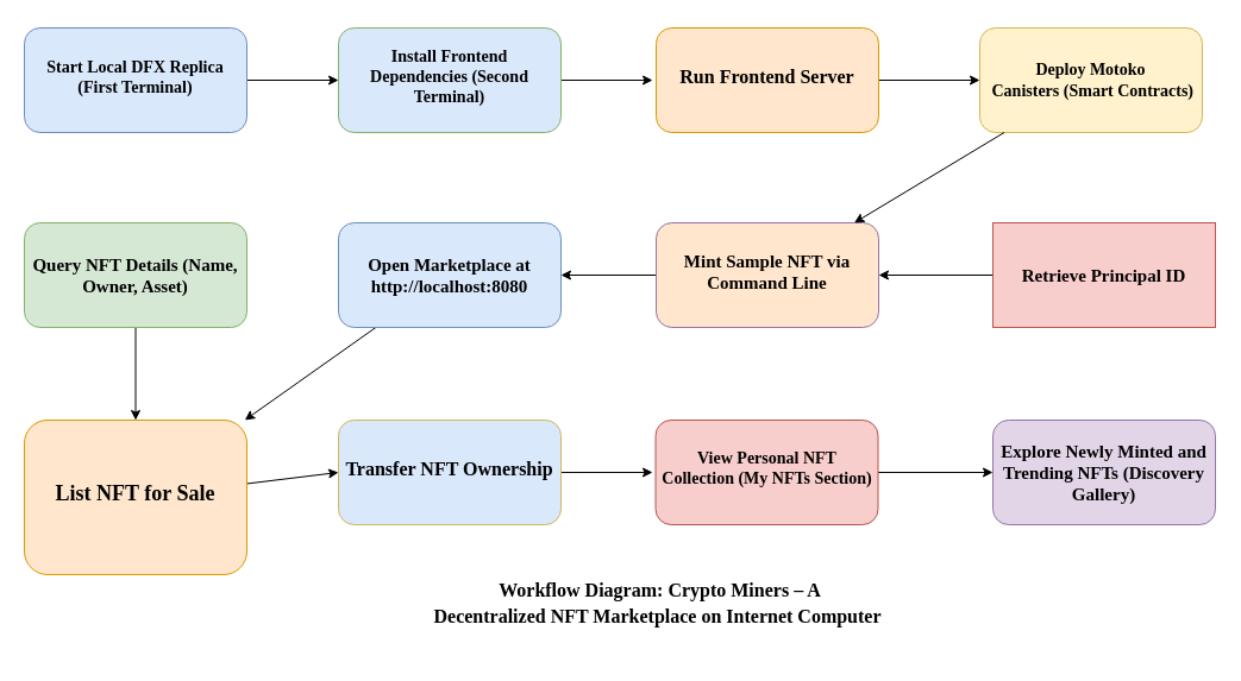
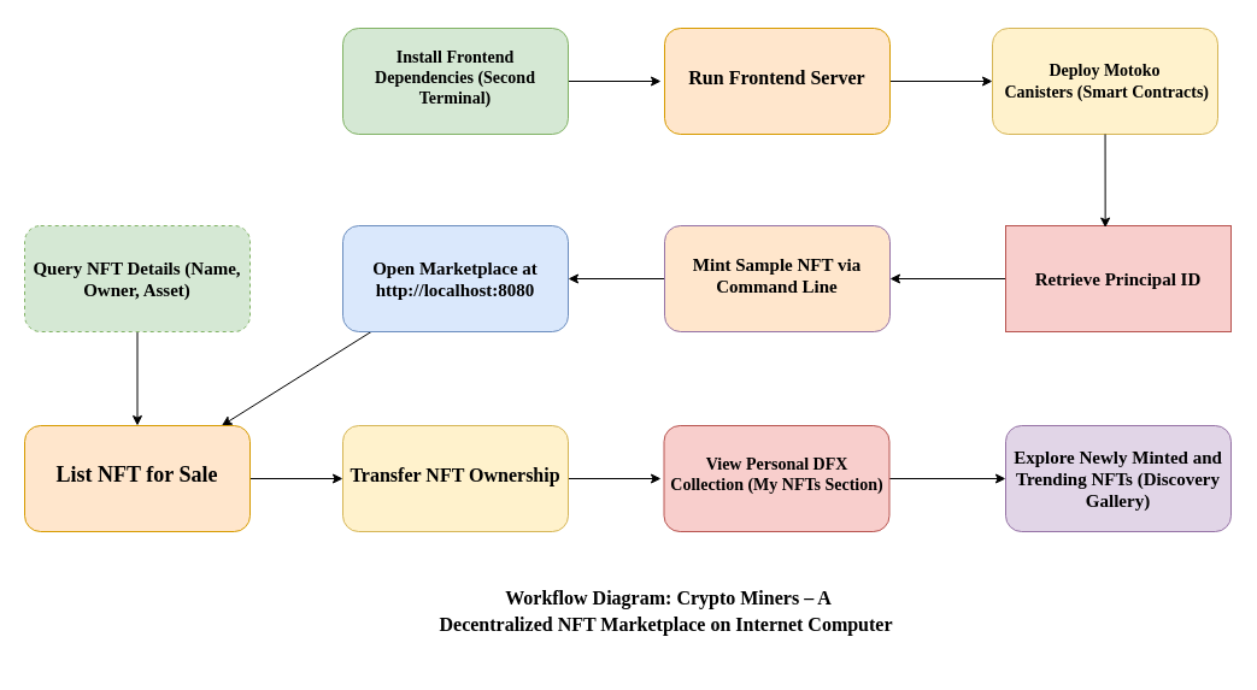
- <mxCell id="3" value="&lt;table&gt;&lt;tbody&gt;&lt;tr data-end=&quot;248&quot; data-start=&quot;200&quot;&gt;&lt;td data-end=&quot;248&quot; data-start=&quot;204&quot; class=&quot;max-w-[calc(var(--thread-content-max-width)*2/3)]&quot;&gt;&lt;h3&gt;&lt;b&gt;&lt;font face=&quot;Times New Roman&quot;&gt;Start Local DFX Replica (First Terminal)&lt;/font&gt;&lt;/b&gt;&lt;/h3&gt;&lt;/td&gt;&lt;/tr&gt;&lt;/tbody&gt;&lt;/table&gt;&lt;table&gt;&lt;tbody&gt;&lt;tr data-end=&quot;304&quot; data-start=&quot;249&quot;&gt;&lt;td data-end=&quot;253&quot; data-start=&quot;249&quot; class=&quot;max-w-[calc(var(--thread-content-max-width)*2/3)]&quot;&gt;&lt;/td&gt;&lt;/tr&gt;&lt;/tbody&gt;&lt;/table&gt;" style="rounded=1;whiteSpace=wrap;html=1;fillColor=#dae8fc;strokeColor=#6c8ebf;" vertex="1" parent="1"><mxGeometry x="20" y="20" width="187" height="88" as="geometry" /></mxCell>
- <mxCell id="2" style="edgeStyle=none;html=1;entryX=0;entryY=0.5;entryDx=0;entryDy=0;" edge="1" parent="1" source="3" target="5"><mxGeometry relative="1" as="geometry" /></mxCell>
- <mxCell id="5" value="&lt;table&gt;&lt;tbody&gt;&lt;tr data-end=&quot;248&quot; data-start=&quot;200&quot;&gt;&lt;td data-end=&quot;248&quot; data-start=&quot;204&quot; class=&quot;max-w-[calc(var(--thread-content-max-width)*2/3)]&quot;&gt;&lt;h3&gt;&lt;table&gt;&lt;tbody&gt;&lt;tr data-end=&quot;304&quot; data-start=&quot;249&quot;&gt;&lt;td data-end=&quot;304&quot; data-start=&quot;253&quot; class=&quot;max-w-[calc(var(--thread-content-max-width)*2/3)] min-w-[calc(var(--thread-content-max-width)/3)]&quot;&gt;&lt;h4&gt;&lt;font face=&quot;Times New Roman&quot;&gt;Install Frontend Dependencies (Second Terminal)&lt;/font&gt;&lt;/h4&gt;&lt;/td&gt;&lt;/tr&gt;&lt;/tbody&gt;&lt;/table&gt;&lt;table&gt;&lt;tbody&gt;&lt;tr data-end=&quot;332&quot; data-start=&quot;305&quot;&gt;&lt;td data-end=&quot;309&quot; data-start=&quot;305&quot; class=&quot;max-w-[calc(var(--thread-content-max-width)*2/3)]&quot;&gt;&lt;/td&gt;&lt;/tr&gt;&lt;/tbody&gt;&lt;/table&gt;&lt;table&gt;&lt;tbody&gt;&lt;tr data-end=&quot;304&quot; data-start=&quot;249&quot;&gt;&lt;/tr&gt;&lt;/tbody&gt;&lt;/table&gt;&lt;/h3&gt;&lt;/td&gt;&lt;/tr&gt;&lt;/tbody&gt;&lt;/table&gt;" style="rounded=1;whiteSpace=wrap;html=1;fillColor=#dae8fc;strokeColor=#82b366;" vertex="1" parent="1"><mxGeometry x="284" y="20" width="187" height="88" as="geometry" /></mxCell>
+ <mxCell id="5" value="&lt;table&gt;&lt;tbody&gt;&lt;tr data-end=&quot;248&quot; data-start=&quot;200&quot;&gt;&lt;td data-end=&quot;248&quot; data-start=&quot;204&quot; class=&quot;max-w-[calc(var(--thread-content-max-width)*2/3)]&quot;&gt;&lt;h3&gt;&lt;table&gt;&lt;tbody&gt;&lt;tr data-end=&quot;304&quot; data-start=&quot;249&quot;&gt;&lt;td data-end=&quot;304&quot; data-start=&quot;253&quot; class=&quot;max-w-[calc(var(--thread-content-max-width)*2/3)] min-w-[calc(var(--thread-content-max-width)/3)]&quot;&gt;&lt;h4&gt;&lt;font face=&quot;Times New Roman&quot;&gt;Install Frontend Dependencies (Second Terminal)&lt;/font&gt;&lt;/h4&gt;&lt;/td&gt;&lt;/tr&gt;&lt;/tbody&gt;&lt;/table&gt;&lt;table&gt;&lt;tbody&gt;&lt;tr data-end=&quot;332&quot; data-start=&quot;305&quot;&gt;&lt;td data-end=&quot;309&quot; data-start=&quot;305&quot; class=&quot;max-w-[calc(var(--thread-content-max-width)*2/3)]&quot;&gt;&lt;/td&gt;&lt;/tr&gt;&lt;/tbody&gt;&lt;/table&gt;&lt;table&gt;&lt;tbody&gt;&lt;tr data-end=&quot;304&quot; data-start=&quot;249&quot;&gt;&lt;/tr&gt;&lt;/tbody&gt;&lt;/table&gt;&lt;/h3&gt;&lt;/td&gt;&lt;/tr&gt;&lt;/tbody&gt;&lt;/table&gt;" style="rounded=1;whiteSpace=wrap;html=1;fillColor=#d5e8d4;strokeColor=#82b366;" vertex="1" parent="1"><mxGeometry x="284" y="20" width="187" height="88" as="geometry" /></mxCell>
- <mxCell id="24" style="edgeStyle=none;html=1;" edge="1" parent="1" source="8" target="12"><mxGeometry relative="1" as="geometry" /></mxCell>
+ <mxCell id="24" style="edgeStyle=none;html=1;entryX=0.442;entryY=0.018;entryDx=0;entryDy=0;entryPerimeter=0;" edge="1" parent="1" source="8" target="10"><mxGeometry relative="1" as="geometry" /></mxCell>
- <mxCell id="16" value="&lt;h4&gt;&lt;font style=&quot;font-size: 15px;&quot; face=&quot;Times New Roman&quot;&gt;Query NFT Details (Name, Owner, Asset)&lt;/font&gt;&lt;/h4&gt;" style="rounded=1;whiteSpace=wrap;html=1;fillColor=#d5e8d4;strokeColor=#82b366;" vertex="1" parent="1"><mxGeometry x="20" y="184" width="187" height="88" as="geometry" /></mxCell>
+ <mxCell id="16" value="&lt;h4&gt;&lt;font style=&quot;font-size: 15px;&quot; face=&quot;Times New Roman&quot;&gt;Query NFT Details (Name, Owner, Asset)&lt;/font&gt;&lt;/h4&gt;" style="rounded=1;whiteSpace=wrap;html=1;fillColor=#d5e8d4;strokeColor=#82b366;dashed=1;" vertex="1" parent="1"><mxGeometry x="20" y="184" width="187" height="88" as="geometry" /></mxCell>
- <mxCell id="20" value="&lt;h4&gt;&lt;table&gt;&lt;tbody&gt;&lt;tr data-end=&quot;608&quot; data-start=&quot;577&quot;&gt;&lt;td data-end=&quot;608&quot; data-start=&quot;582&quot; class=&quot;max-w-[calc(var(--thread-content-max-width)*2/3)]&quot;&gt;&lt;h4&gt;&lt;font style=&quot;font-size: 16px;&quot; face=&quot;Times New Roman&quot;&gt;Transfer NFT Ownership&lt;/font&gt;&lt;/h4&gt;&lt;/td&gt;&lt;/tr&gt;&lt;/tbody&gt;&lt;/table&gt;&lt;table&gt;&lt;tbody&gt;&lt;tr data-end=&quot;664&quot; data-start=&quot;609&quot;&gt;&lt;td data-end=&quot;614&quot; data-start=&quot;609&quot; class=&quot;max-w-[calc(var(--thread-content-max-width)*2/3)]&quot;&gt;&lt;/td&gt;&lt;/tr&gt;&lt;/tbody&gt;&lt;/table&gt;&lt;/h4&gt;" style="rounded=1;whiteSpace=wrap;html=1;fillColor=#dae8fc;strokeColor=#d6b656;" vertex="1" parent="1"><mxGeometry x="284" y="350" width="187" height="88" as="geometry" /></mxCell>
+ <mxCell id="20" value="&lt;h4&gt;&lt;table&gt;&lt;tbody&gt;&lt;tr data-end=&quot;608&quot; data-start=&quot;577&quot;&gt;&lt;td data-end=&quot;608&quot; data-start=&quot;582&quot; class=&quot;max-w-[calc(var(--thread-content-max-width)*2/3)]&quot;&gt;&lt;h4&gt;&lt;font style=&quot;font-size: 16px;&quot; face=&quot;Times New Roman&quot;&gt;Transfer NFT Ownership&lt;/font&gt;&lt;/h4&gt;&lt;/td&gt;&lt;/tr&gt;&lt;/tbody&gt;&lt;/table&gt;&lt;table&gt;&lt;tbody&gt;&lt;tr data-end=&quot;664&quot; data-start=&quot;609&quot;&gt;&lt;td data-end=&quot;614&quot; data-start=&quot;609&quot; class=&quot;max-w-[calc(var(--thread-content-max-width)*2/3)]&quot;&gt;&lt;/td&gt;&lt;/tr&gt;&lt;/tbody&gt;&lt;/table&gt;&lt;/h4&gt;" style="rounded=1;whiteSpace=wrap;html=1;fillColor=#fff2cc;strokeColor=#d6b656;" vertex="1" parent="1"><mxGeometry x="284" y="350" width="187" height="88" as="geometry" /></mxCell>
- <mxCell id="22" value="&lt;h4&gt;&lt;table&gt;&lt;tbody&gt;&lt;tr data-end=&quot;664&quot; data-start=&quot;609&quot;&gt;&lt;td data-end=&quot;664&quot; data-start=&quot;614&quot; class=&quot;max-w-[calc(var(--thread-content-max-width)*2/3)] min-w-[calc(var(--thread-content-max-width)/3)]&quot;&gt;&lt;h4&gt;&lt;font style=&quot;font-size: 14px;&quot; face=&quot;Times New Roman&quot;&gt;View Personal NFT Collection (My NFTs Section)&lt;/font&gt;&lt;/h4&gt;&lt;/td&gt;&lt;/tr&gt;&lt;/tbody&gt;&lt;/table&gt;&lt;table&gt;&lt;tbody&gt;&lt;tr data-end=&quot;732&quot; data-start=&quot;665&quot;&gt;&lt;td data-end=&quot;670&quot; data-start=&quot;665&quot; class=&quot;max-w-[calc(var(--thread-content-max-width)*2/3)]&quot;&gt;&lt;/td&gt;&lt;/tr&gt;&lt;/tbody&gt;&lt;/table&gt;&lt;/h4&gt;" style="rounded=1;whiteSpace=wrap;html=1;fillColor=#f8cecc;strokeColor=#b85450;" vertex="1" parent="1"><mxGeometry x="550.5" y="350" width="187" height="88" as="geometry" /></mxCell>
+ <mxCell id="22" value="&lt;h4&gt;&lt;table&gt;&lt;tbody&gt;&lt;tr data-end=&quot;664&quot; data-start=&quot;609&quot;&gt;&lt;td data-end=&quot;664&quot; data-start=&quot;614&quot; class=&quot;max-w-[calc(var(--thread-content-max-width)*2/3)] min-w-[calc(var(--thread-content-max-width)/3)]&quot;&gt;&lt;h4&gt;&lt;font style=&quot;font-size: 14px;&quot; face=&quot;Times New Roman&quot;&gt;View Personal DFX Collection (My NFTs Section)&lt;/font&gt;&lt;/h4&gt;&lt;/td&gt;&lt;/tr&gt;&lt;/tbody&gt;&lt;/table&gt;&lt;table&gt;&lt;tbody&gt;&lt;tr data-end=&quot;732&quot; data-start=&quot;665&quot;&gt;&lt;td data-end=&quot;670&quot; data-start=&quot;665&quot; class=&quot;max-w-[calc(var(--thread-content-max-width)*2/3)]&quot;&gt;&lt;/td&gt;&lt;/tr&gt;&lt;/tbody&gt;&lt;/table&gt;&lt;/h4&gt;" style="rounded=1;whiteSpace=wrap;html=1;fillColor=#f8cecc;strokeColor=#b85450;" vertex="1" parent="1"><mxGeometry x="550.5" y="350" width="187" height="88" as="geometry" /></mxCell>
- <mxCell id="18" value="&lt;h4&gt;&lt;table&gt;&lt;tbody&gt;&lt;tr data-end=&quot;576&quot; data-start=&quot;551&quot;&gt;&lt;td data-end=&quot;576&quot; data-start=&quot;555&quot; class=&quot;max-w-[calc(var(--thread-content-max-width)*2/3)]&quot;&gt;&lt;h4&gt;&lt;font style=&quot;font-size: 18px;&quot; face=&quot;Times New Roman&quot;&gt;List NFT for Sale&lt;/font&gt;&lt;/h4&gt;&lt;/td&gt;&lt;/tr&gt;&lt;/tbody&gt;&lt;/table&gt;&lt;table&gt;&lt;tbody&gt;&lt;tr data-end=&quot;608&quot; data-start=&quot;577&quot;&gt;&lt;td data-end=&quot;582&quot; data-start=&quot;577&quot; class=&quot;max-w-[calc(var(--thread-content-max-width)*2/3)]&quot;&gt;&lt;/td&gt;&lt;/tr&gt;&lt;/tbody&gt;&lt;/table&gt;&lt;/h4&gt;" style="rounded=1;whiteSpace=wrap;html=1;fillColor=#ffe6cc;strokeColor=#d79b00;" vertex="1" parent="1"><mxGeometry x="20" y="350" width="187" height="130" as="geometry" /></mxCell>
+ <mxCell id="18" value="&lt;h4&gt;&lt;table&gt;&lt;tbody&gt;&lt;tr data-end=&quot;576&quot; data-start=&quot;551&quot;&gt;&lt;td data-end=&quot;576&quot; data-start=&quot;555&quot; class=&quot;max-w-[calc(var(--thread-content-max-width)*2/3)]&quot;&gt;&lt;h4&gt;&lt;font style=&quot;font-size: 18px;&quot; face=&quot;Times New Roman&quot;&gt;List NFT for Sale&lt;/font&gt;&lt;/h4&gt;&lt;/td&gt;&lt;/tr&gt;&lt;/tbody&gt;&lt;/table&gt;&lt;table&gt;&lt;tbody&gt;&lt;tr data-end=&quot;608&quot; data-start=&quot;577&quot;&gt;&lt;td data-end=&quot;582&quot; data-start=&quot;577&quot; class=&quot;max-w-[calc(var(--thread-content-max-width)*2/3)]&quot;&gt;&lt;/td&gt;&lt;/tr&gt;&lt;/tbody&gt;&lt;/table&gt;&lt;/h4&gt;" style="rounded=1;whiteSpace=wrap;html=1;fillColor=#ffe6cc;strokeColor=#d79b00;" vertex="1" parent="1"><mxGeometry x="20" y="350" width="187" height="88" as="geometry" /></mxCell>
